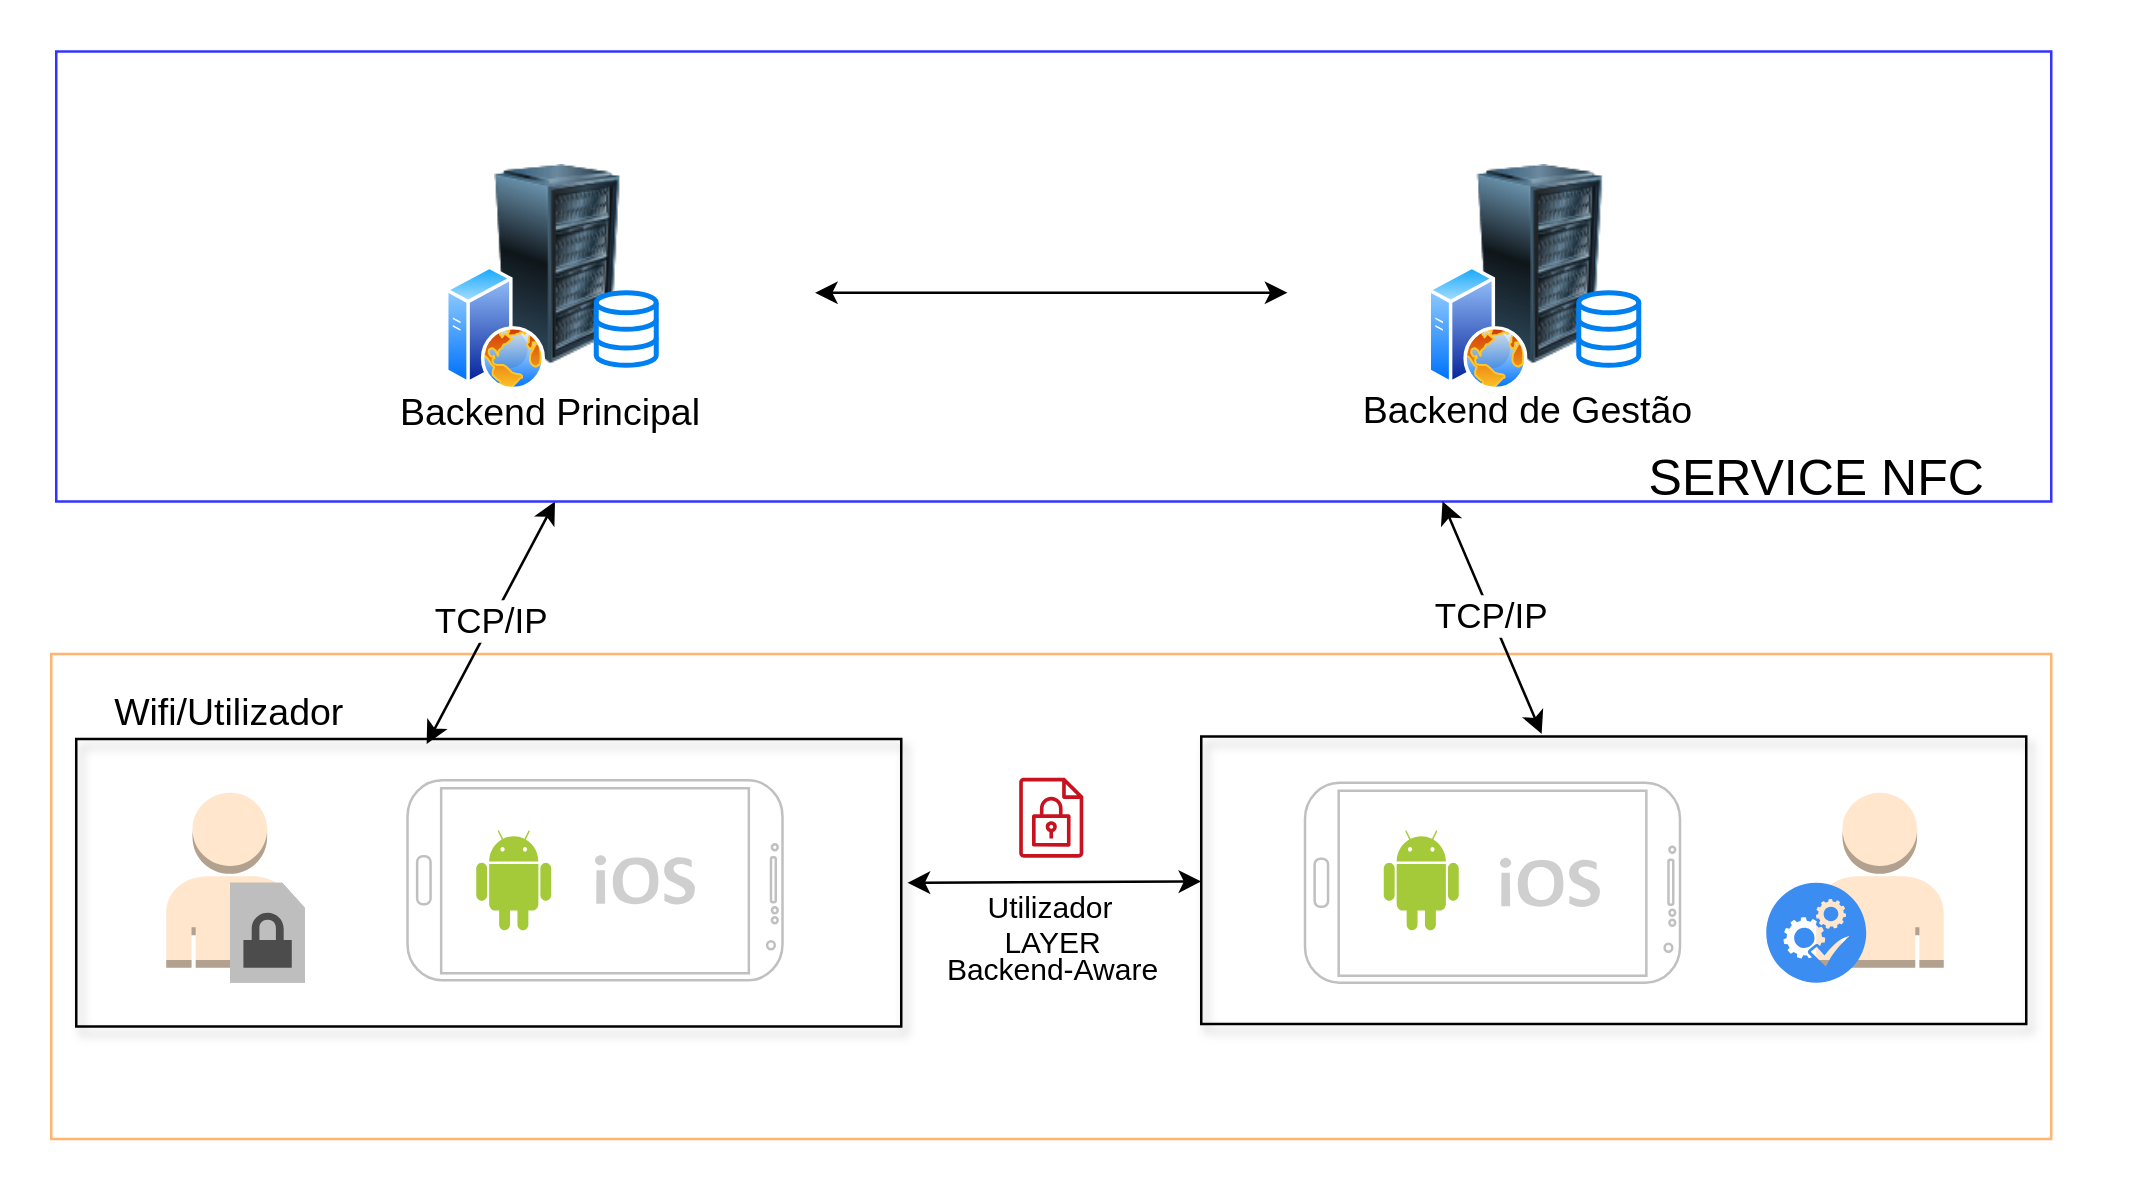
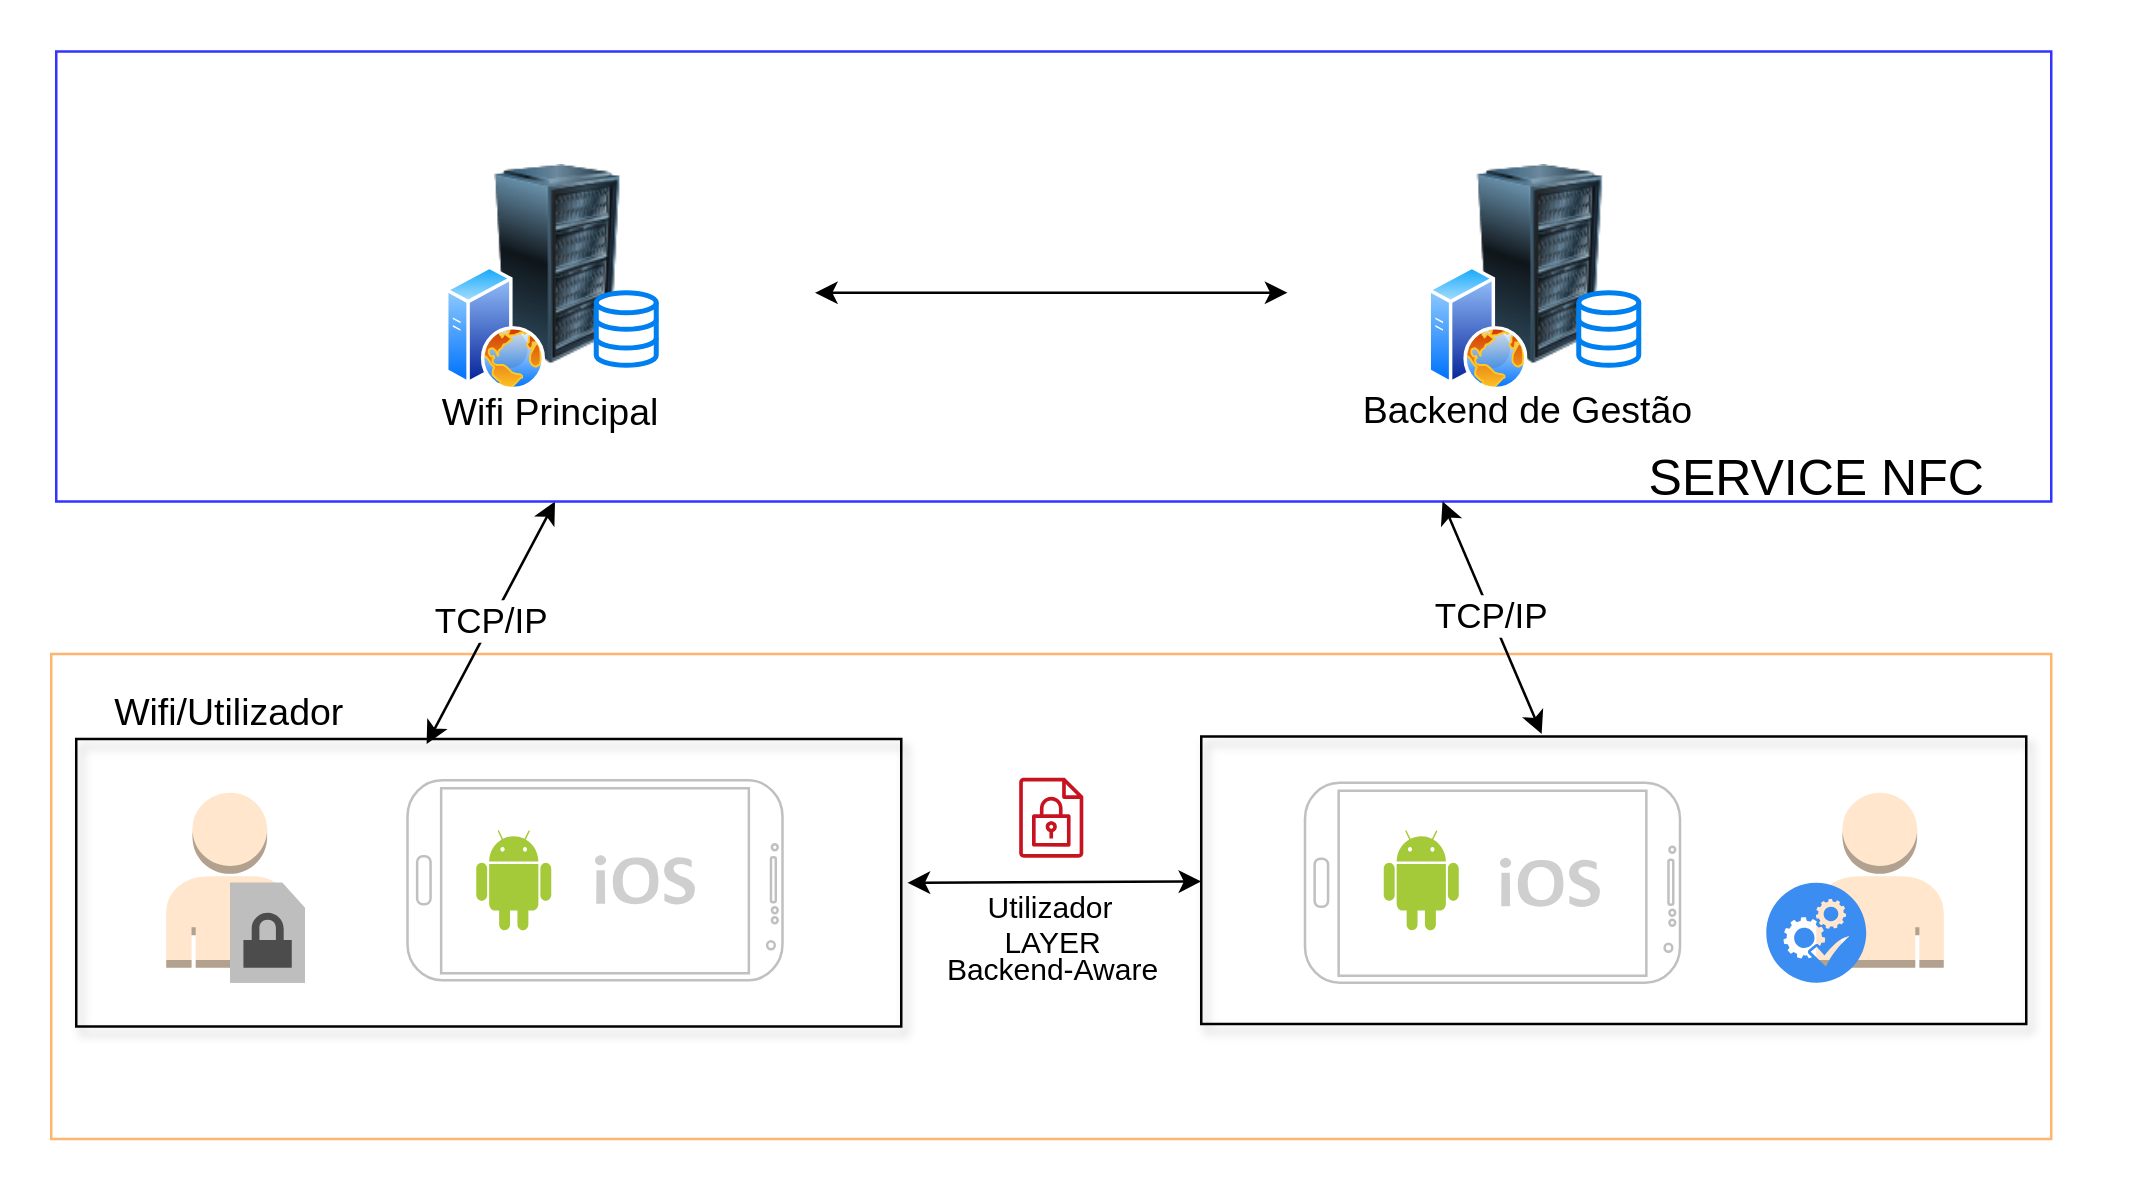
- <mxCell id="32" value="Backend Principal" style="text;html=1;strokeColor=none;fillColor=none;align=center;verticalAlign=middle;whiteSpace=wrap;rounded=0;fontSize=15;" vertex="1" parent="1"><mxGeometry x="140" y="154" width="160" height="20" as="geometry" /></mxCell>
+ <mxCell id="32" value="Wifi Principal" style="text;html=1;strokeColor=none;fillColor=none;align=center;verticalAlign=middle;whiteSpace=wrap;rounded=0;fontSize=15;" vertex="1" parent="1"><mxGeometry x="140" y="154" width="160" height="20" as="geometry" /></mxCell>
